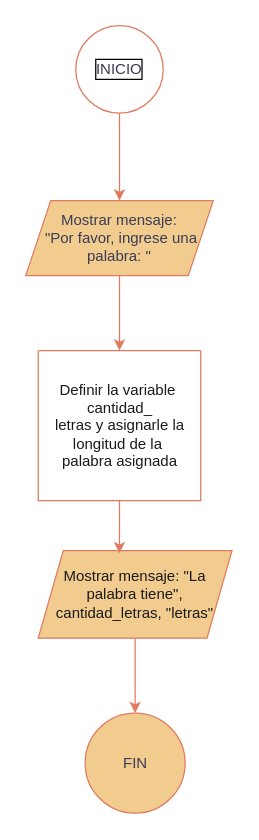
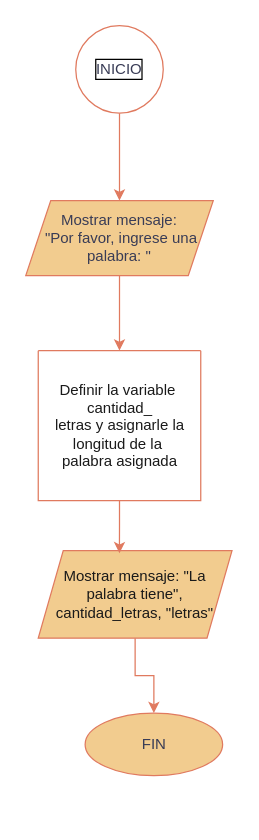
- <mxCell id="11" value="FIN" style="ellipse;whiteSpace=wrap;html=1;aspect=fixed;labelBackgroundColor=none;fillColor=#F2CC8F;strokeColor=#E07A5F;fontColor=#393C56;" vertex="1" parent="1"><mxGeometry x="67.5" y="570" width="80" height="80" as="geometry" /></mxCell>
+ <mxCell id="11" value="FIN" style="ellipse;whiteSpace=wrap;html=1;aspect=fixed;labelBackgroundColor=none;fillColor=#F2CC8F;strokeColor=#E07A5F;fontColor=#393C56;" vertex="1" parent="1"><mxGeometry x="67.5" y="570" width="110" height="50" as="geometry" /></mxCell>
